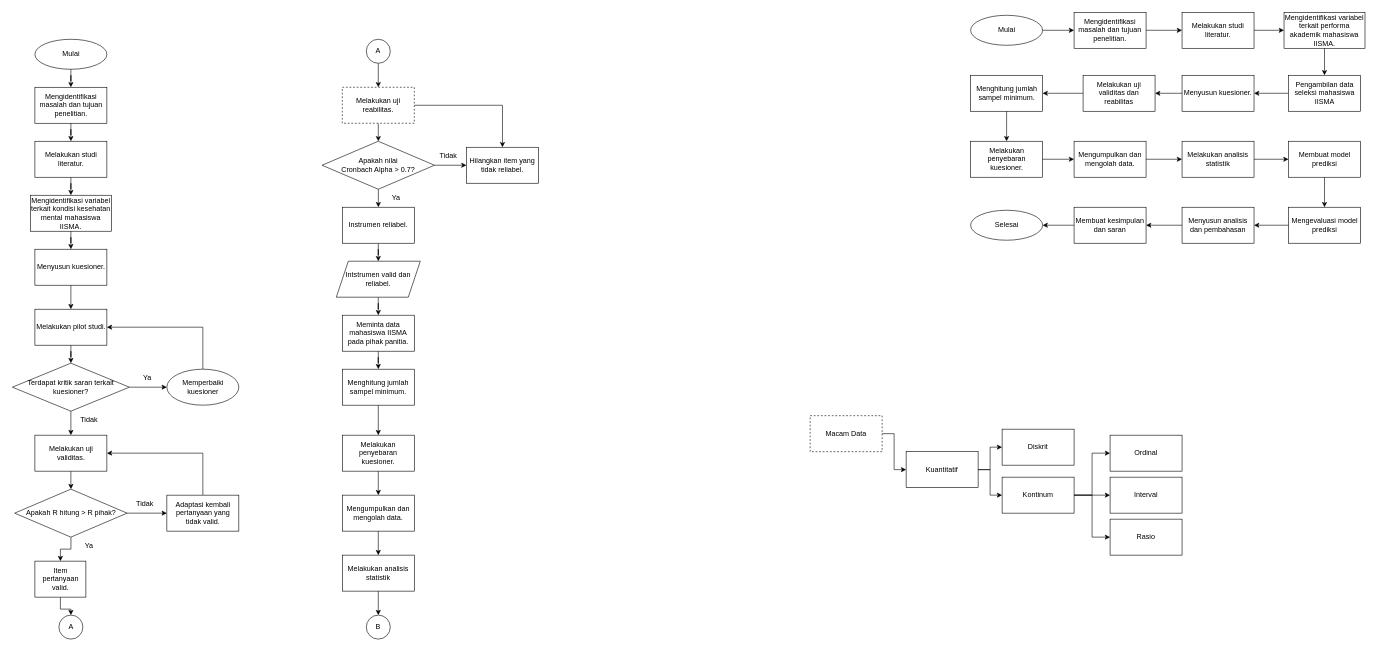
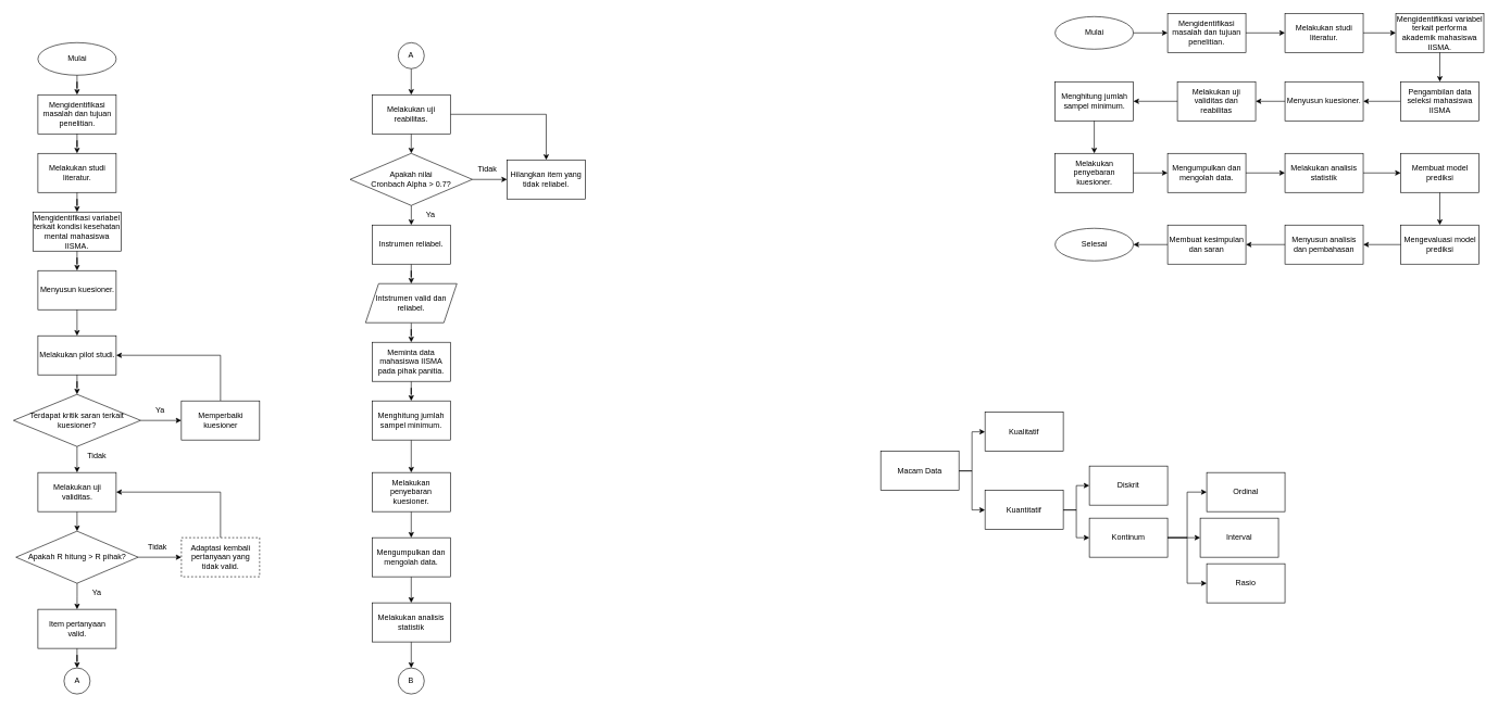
- <mxCell id="38" value="Melakukan uji reabilitas." style="rounded=0;whiteSpace=wrap;html=1;dashed=1;" vertex="1" parent="1"><mxGeometry x="570" y="145" width="120" height="60" as="geometry" /></mxCell>
+ <mxCell id="38" value="Melakukan uji reabilitas." style="rounded=0;whiteSpace=wrap;html=1;" vertex="1" parent="1"><mxGeometry x="570" y="145" width="120" height="60" as="geometry" /></mxCell>
- <mxCell id="17" value="Memperbaiki kuesioner" style="ellipse;whiteSpace=wrap;html=1;" vertex="1" parent="2"><mxGeometry x="257.5" y="550" width="120" height="60" as="geometry" /></mxCell>
+ <mxCell id="17" value="Memperbaiki kuesioner" style="rounded=0;whiteSpace=wrap;html=1;" vertex="1" parent="2"><mxGeometry x="257.5" y="550" width="120" height="60" as="geometry" /></mxCell>
+ <mxCell id="95" style="edgeStyle=orthogonalEdgeStyle;rounded=0;orthogonalLoop=1;jettySize=auto;html=1;entryX=0;entryY=0.5;entryDx=0;entryDy=0;" edge="1" parent="92" source="93" target="94"><mxGeometry relative="1" as="geometry" /></mxCell>
+ <mxCell id="94" value="Kualitatif" style="rounded=0;whiteSpace=wrap;html=1;" vertex="1" parent="92"><mxGeometry x="160" width="120" height="60" as="geometry" /></mxCell>
- <mxCell id="93" value="Macam Data" style="rounded=0;whiteSpace=wrap;html=1;dashed=1;" vertex="1" parent="92"><mxGeometry y="60" width="120" height="60" as="geometry" /></mxCell>
+ <mxCell id="93" value="Macam Data" style="rounded=0;whiteSpace=wrap;html=1;" vertex="1" parent="92"><mxGeometry y="60" width="120" height="60" as="geometry" /></mxCell>
- <mxCell id="104" value="Interval" style="rounded=0;whiteSpace=wrap;html=1;" vertex="1" parent="92"><mxGeometry x="500" y="162.5" width="120" height="60" as="geometry" /></mxCell>
+ <mxCell id="104" value="Interval" style="rounded=0;whiteSpace=wrap;html=1;" vertex="1" parent="92"><mxGeometry x="490" y="162.5" width="120" height="60" as="geometry" /></mxCell>
- <mxCell id="30" value="Adaptasi kembali pertanyaan yang tidak valid." style="rounded=0;whiteSpace=wrap;html=1;" vertex="1" parent="1"><mxGeometry x="277.5" y="825" width="120" height="60" as="geometry" /></mxCell>
+ <mxCell id="30" value="Adaptasi kembali pertanyaan yang tidak valid." style="rounded=0;whiteSpace=wrap;html=1;dashed=1;" vertex="1" parent="1"><mxGeometry x="277.5" y="825" width="120" height="60" as="geometry" /></mxCell>
- <mxCell id="28" value="Item pertanyaan valid." style="rounded=0;whiteSpace=wrap;html=1;" vertex="1" parent="1"><mxGeometry x="57.5" y="935" width="85" height="60" as="geometry" /></mxCell>
+ <mxCell id="28" value="Item pertanyaan valid." style="rounded=0;whiteSpace=wrap;html=1;" vertex="1" parent="1"><mxGeometry x="57.5" y="935" width="120" height="60" as="geometry" /></mxCell>
